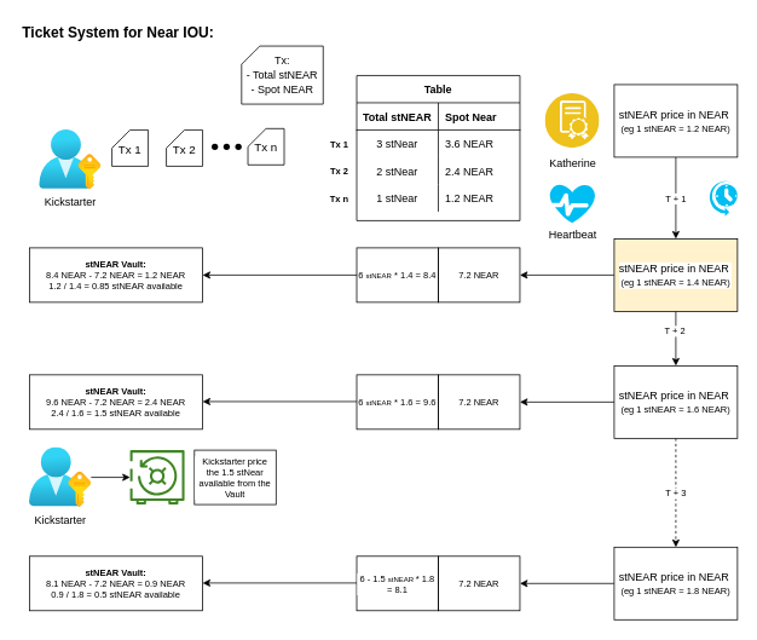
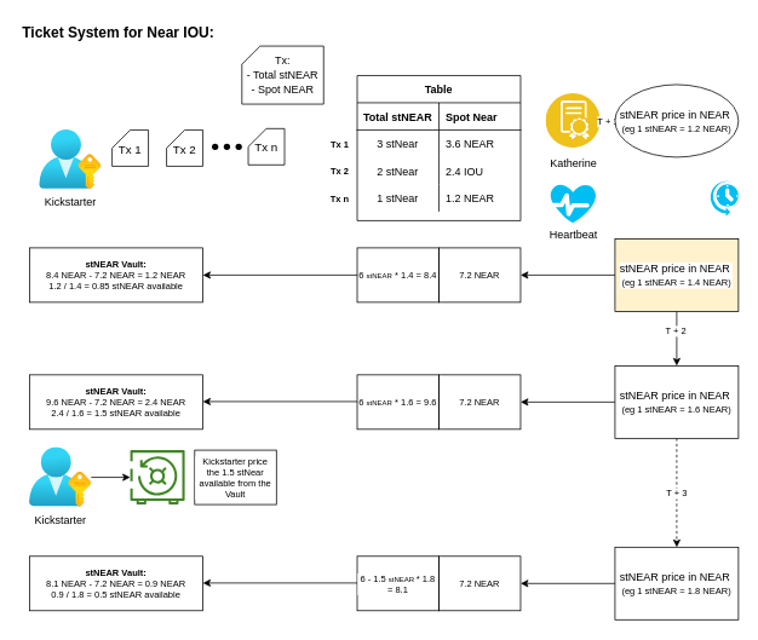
- <mxCell id="10" value="stNEAR price in NEAR&amp;nbsp;&lt;br&gt;&lt;font style=&quot;font-size: 10px&quot;&gt;(&lt;font style=&quot;font-size: 10px&quot;&gt;eg 1 stNEAR = 1.2 NEAR&lt;/font&gt;)&lt;/font&gt;" style="whiteSpace=wrap;html=1;fontSize=12;fontColor=#000000;labelBackgroundColor=#FFFFFF;" vertex="1" parent="1"><mxGeometry x="677" y="92.5" width="136" height="80" as="geometry" /></mxCell>
+ <mxCell id="10" value="stNEAR price in NEAR&amp;nbsp;&lt;br&gt;&lt;font style=&quot;font-size: 10px&quot;&gt;(&lt;font style=&quot;font-size: 10px&quot;&gt;eg 1 stNEAR = 1.2 NEAR&lt;/font&gt;)&lt;/font&gt;" style="ellipse;whiteSpace=wrap;html=1;fontSize=12;fontColor=#000000;labelBackgroundColor=#FFFFFF;" vertex="1" parent="1"><mxGeometry x="677" y="92.5" width="136" height="80" as="geometry" /></mxCell>
- <mxCell id="20" value="2.4 NEAR" style="shape=partialRectangle;connectable=0;fillColor=none;top=0;left=0;bottom=0;right=0;align=left;spacingLeft=6;overflow=hidden;fontSize=12;fontColor=#000000;labelBackgroundColor=#FFFFFF;" vertex="1" parent="18"><mxGeometry x="90" width="90" height="30" as="geometry"><mxRectangle width="90" height="30" as="alternateBounds" /></mxGeometry></mxCell>
+ <mxCell id="20" value="2.4 IOU" style="shape=partialRectangle;connectable=0;fillColor=none;top=0;left=0;bottom=0;right=0;align=left;spacingLeft=6;overflow=hidden;fontSize=12;fontColor=#000000;labelBackgroundColor=#FFFFFF;" vertex="1" parent="18"><mxGeometry x="90" width="90" height="30" as="geometry"><mxRectangle width="90" height="30" as="alternateBounds" /></mxGeometry></mxCell>
- <mxCell id="9" value="T + 1" style="edgeStyle=none;html=1;fontSize=10;fontColor=#000000;" edge="1" parent="1" source="10" target="35"><mxGeometry relative="1" as="geometry" /></mxCell>
+ <mxCell id="9" value="T + 1" style="edgeStyle=none;html=1;fontSize=10;fontColor=#000000;" edge="1" parent="1" source="10" target="8"><mxGeometry relative="1" as="geometry" /></mxCell>
